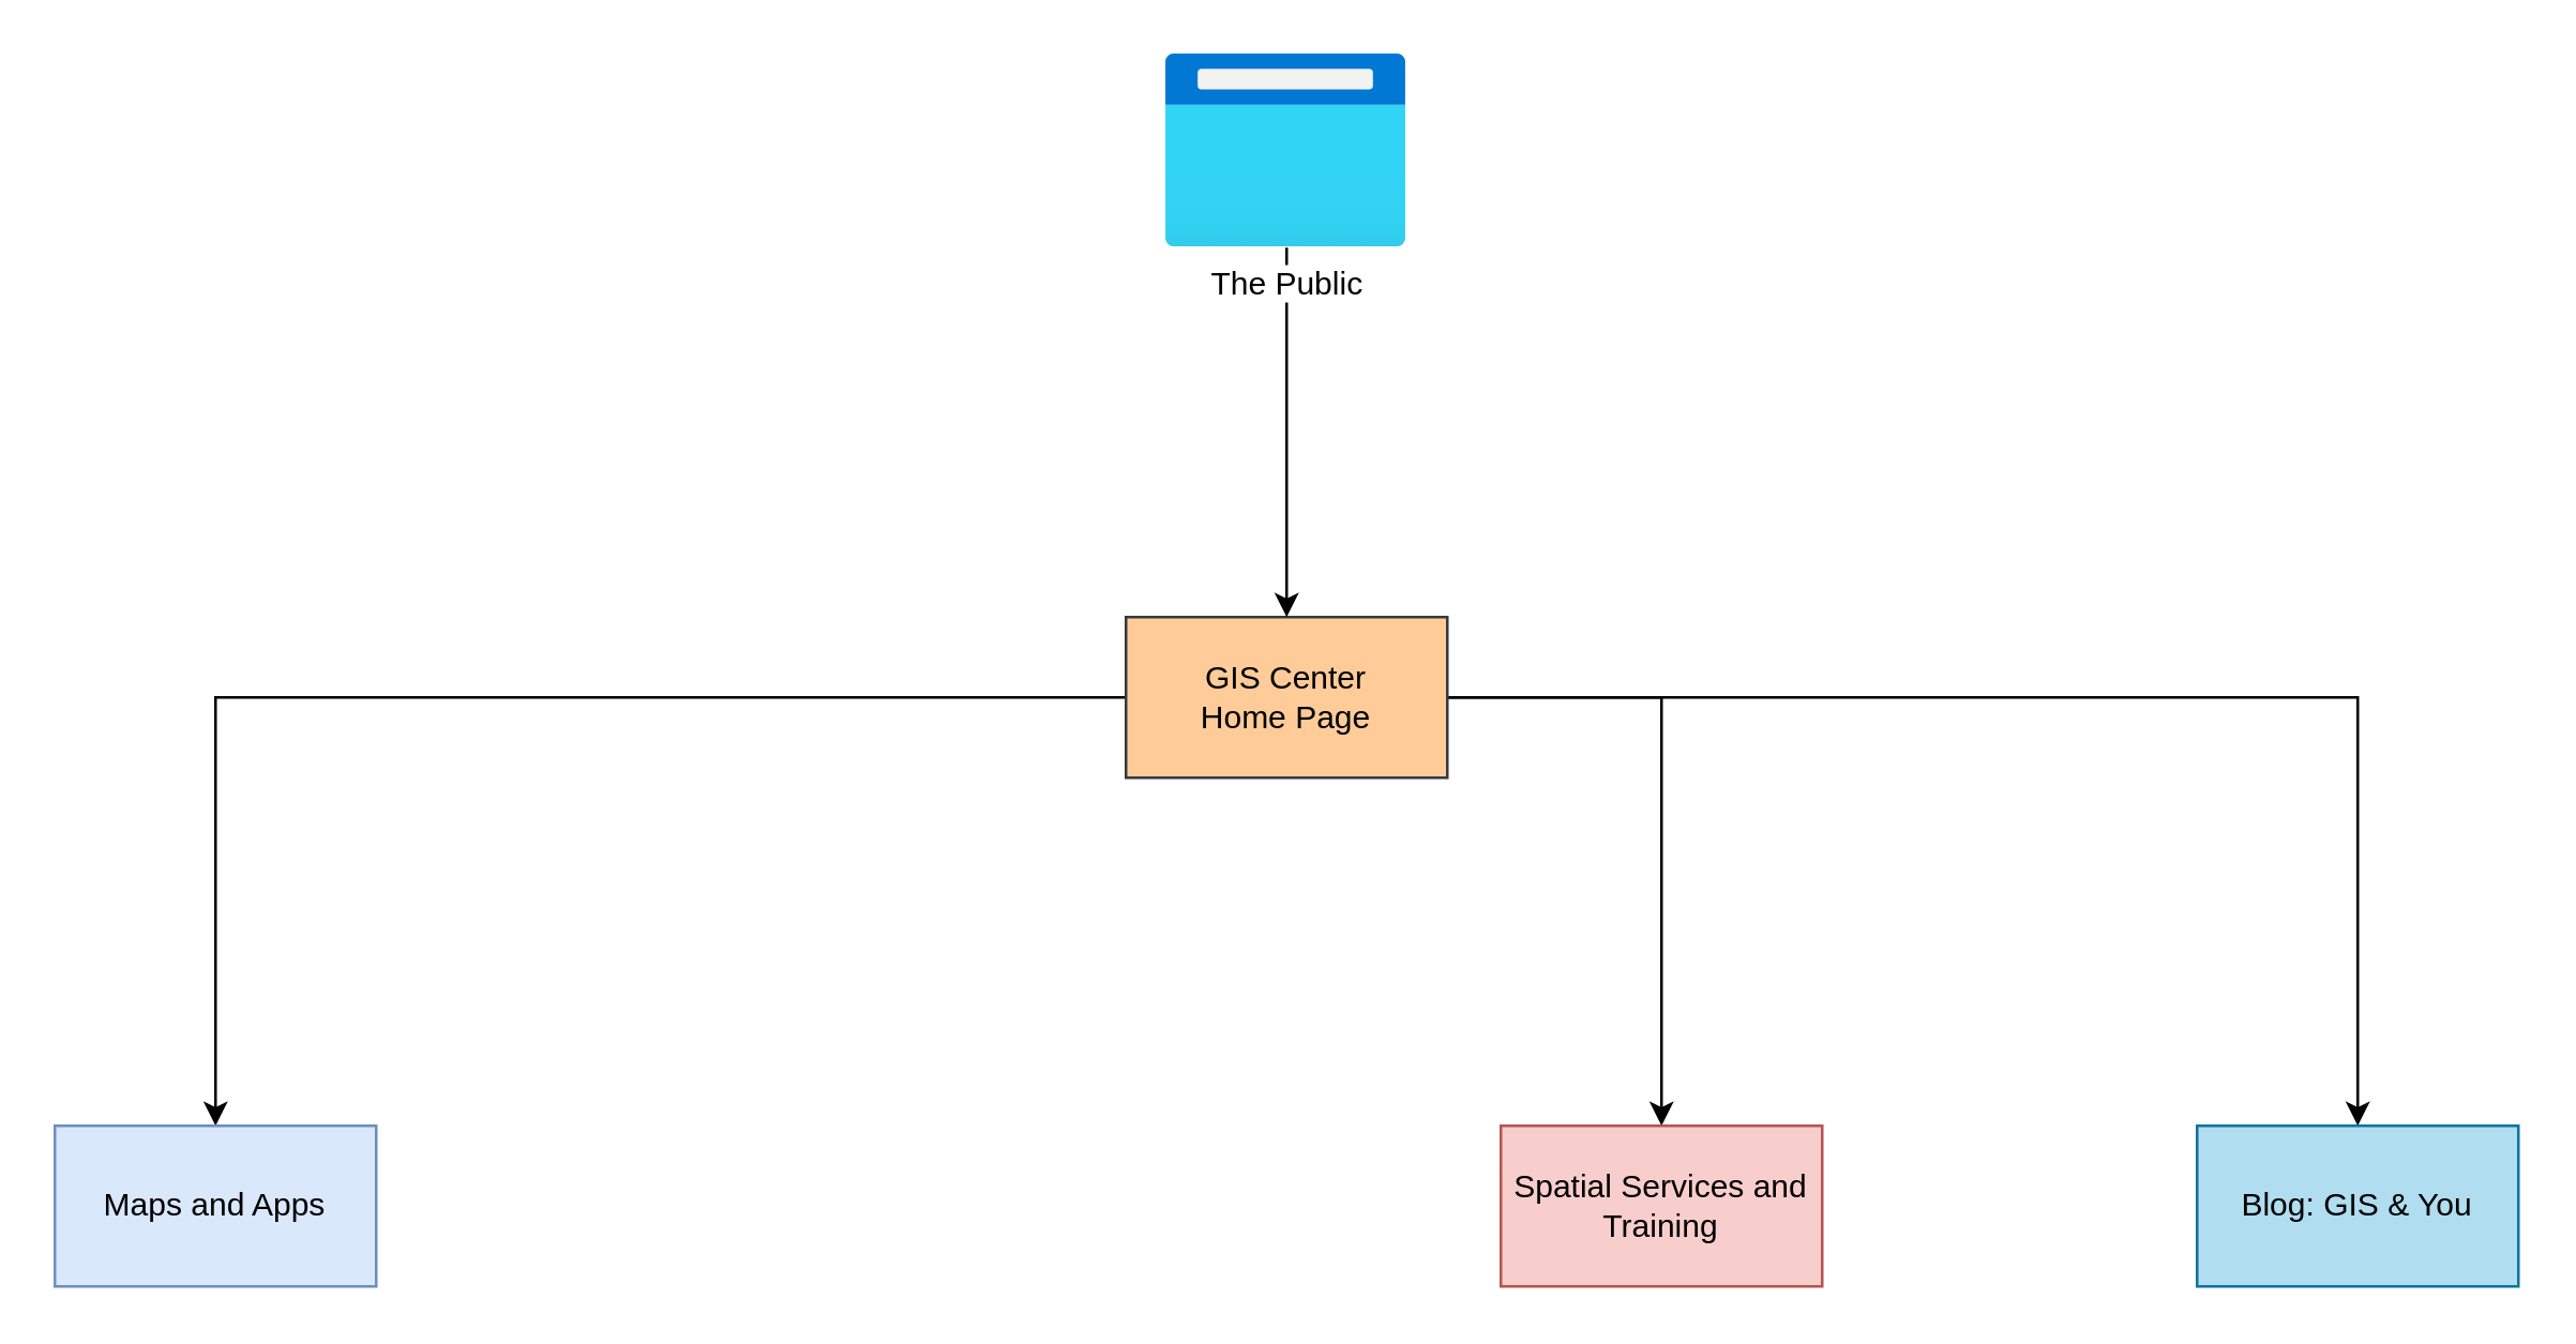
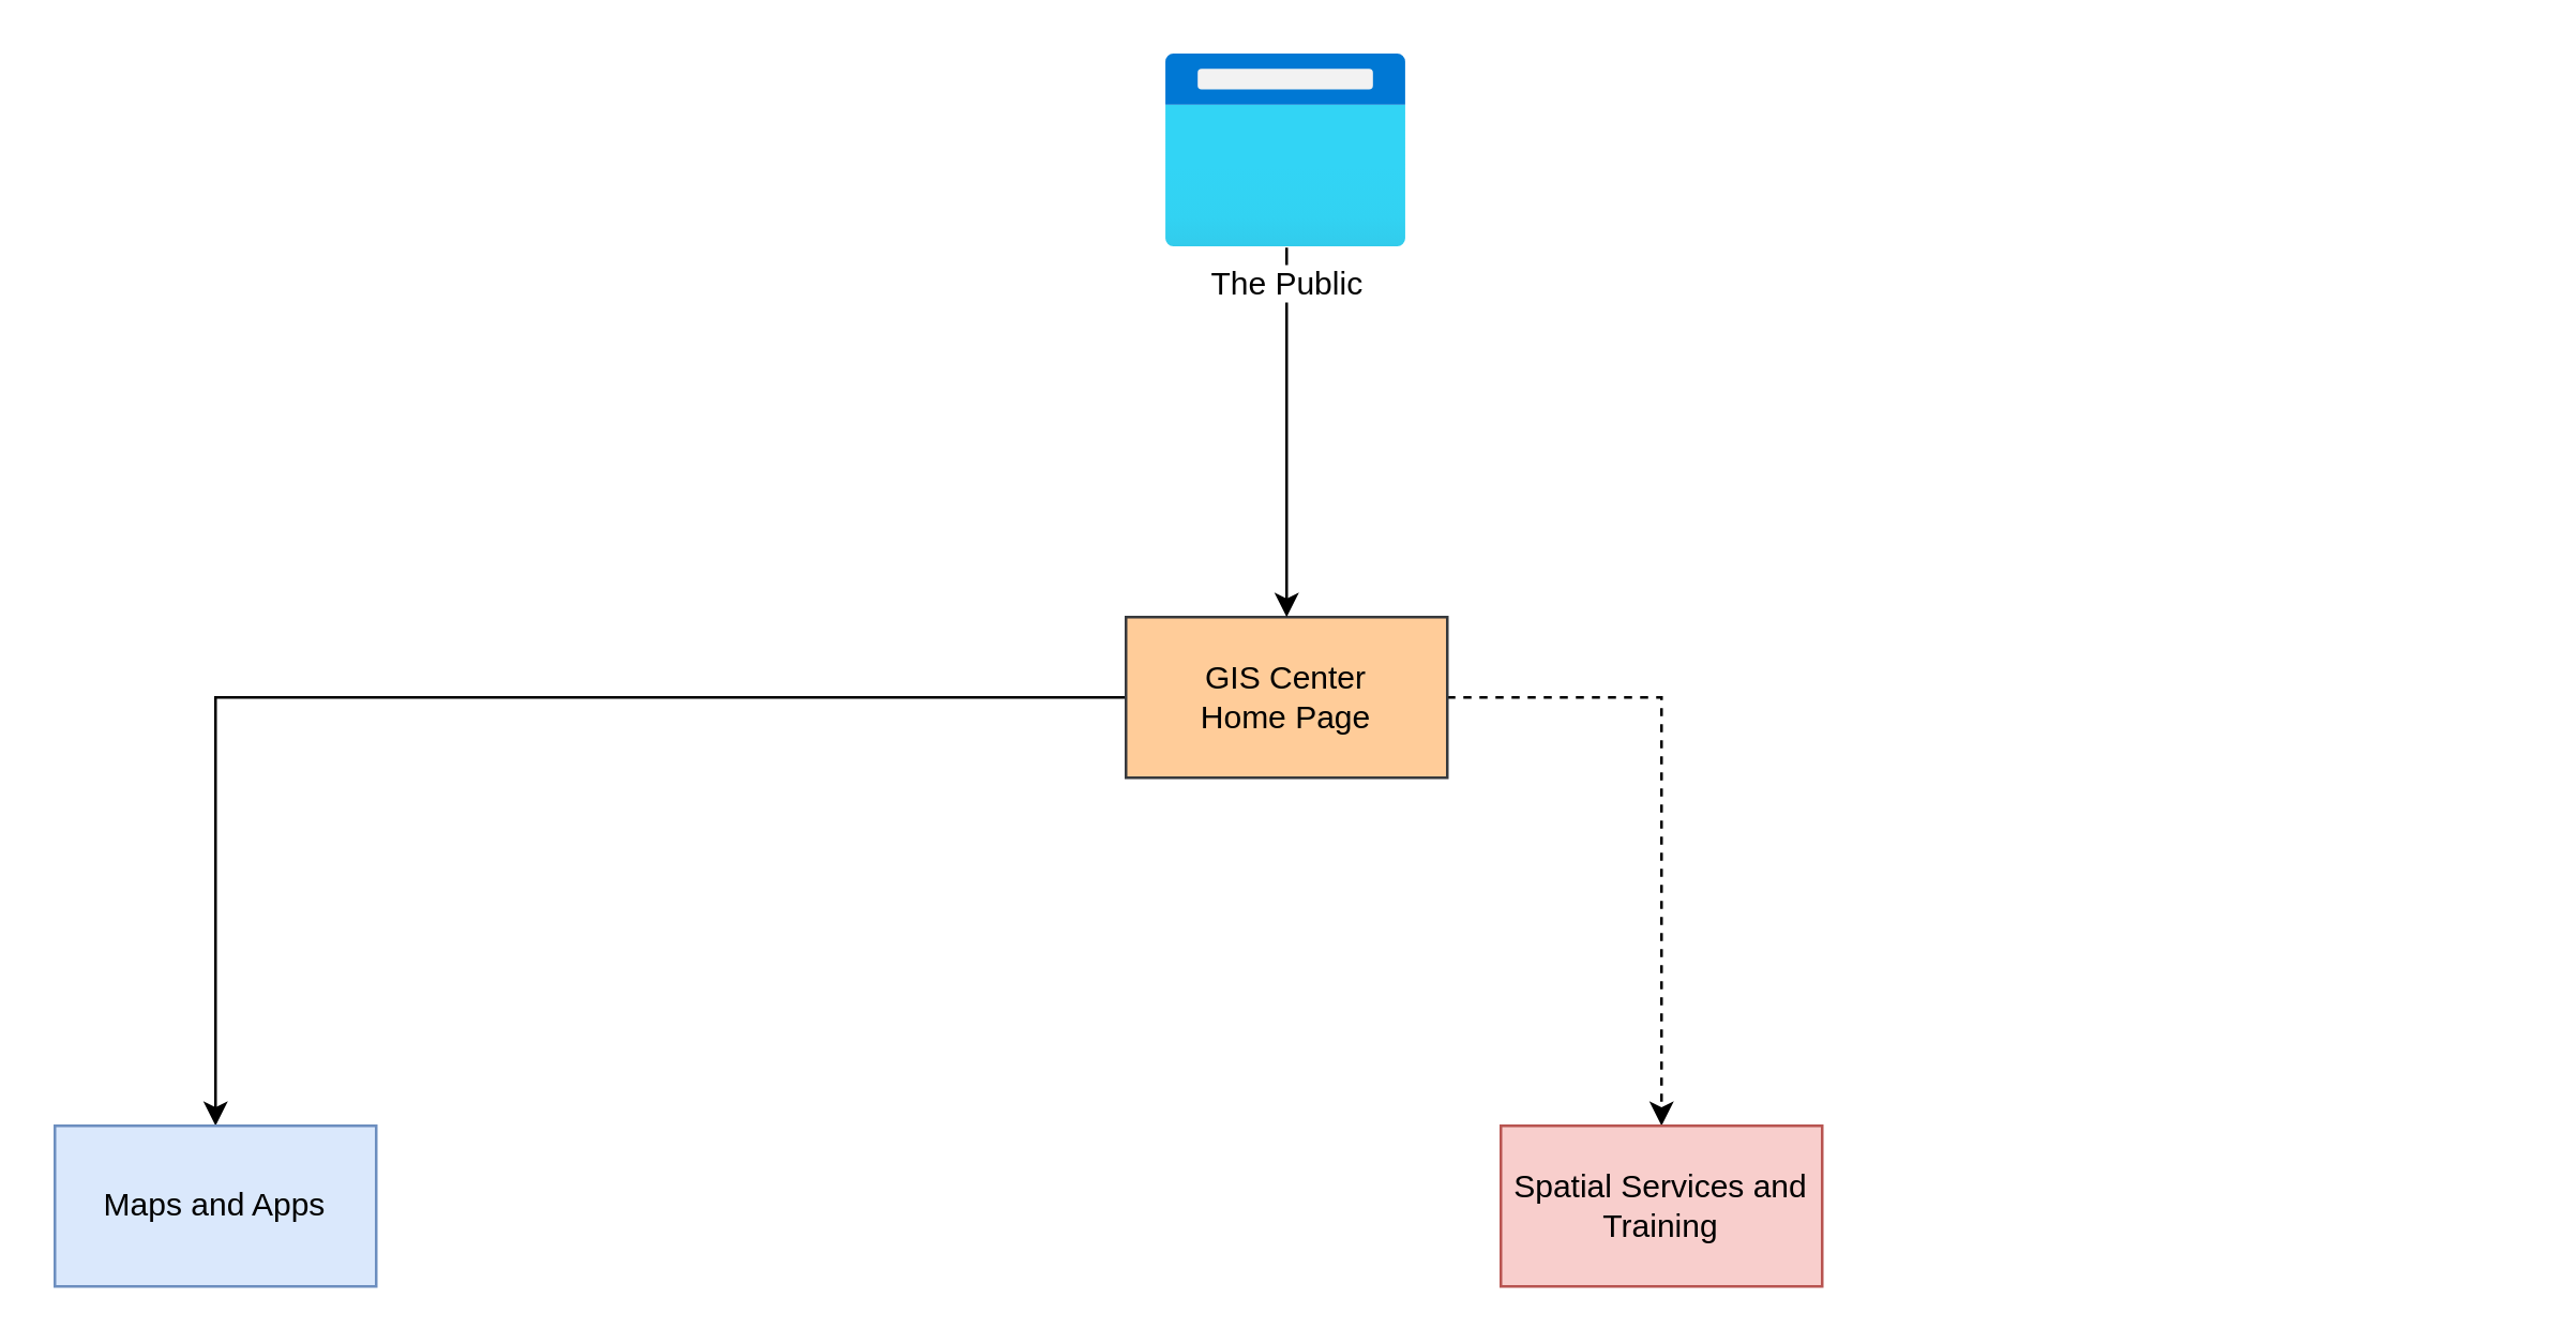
- <mxCell id="3" style="edgeStyle=orthogonalEdgeStyle;rounded=0;orthogonalLoop=1;jettySize=auto;html=1;entryX=0.5;entryY=0;entryDx=0;entryDy=0;" edge="1" parent="1" source="5" target="7"><mxGeometry relative="1" as="geometry" /></mxCell>
- <mxCell id="4" style="edgeStyle=orthogonalEdgeStyle;rounded=0;orthogonalLoop=1;jettySize=auto;html=1;entryX=0.5;entryY=0;entryDx=0;entryDy=0;" edge="1" parent="1" source="5" target="8"><mxGeometry relative="1" as="geometry" /></mxCell>
+ <mxCell id="4" style="edgeStyle=orthogonalEdgeStyle;rounded=0;orthogonalLoop=1;jettySize=auto;html=1;entryX=0.5;entryY=0;entryDx=0;entryDy=0;dashed=1;" edge="1" parent="1" source="5" target="8"><mxGeometry relative="1" as="geometry" /></mxCell>
- <mxCell id="7" value="Blog: GIS &amp;amp; You" style="rounded=0;whiteSpace=wrap;html=1;fillColor=#b1ddf0;strokeColor=#10739e;" vertex="1" parent="1"><mxGeometry x="820" y="420" width="120" height="60" as="geometry" /></mxCell>
